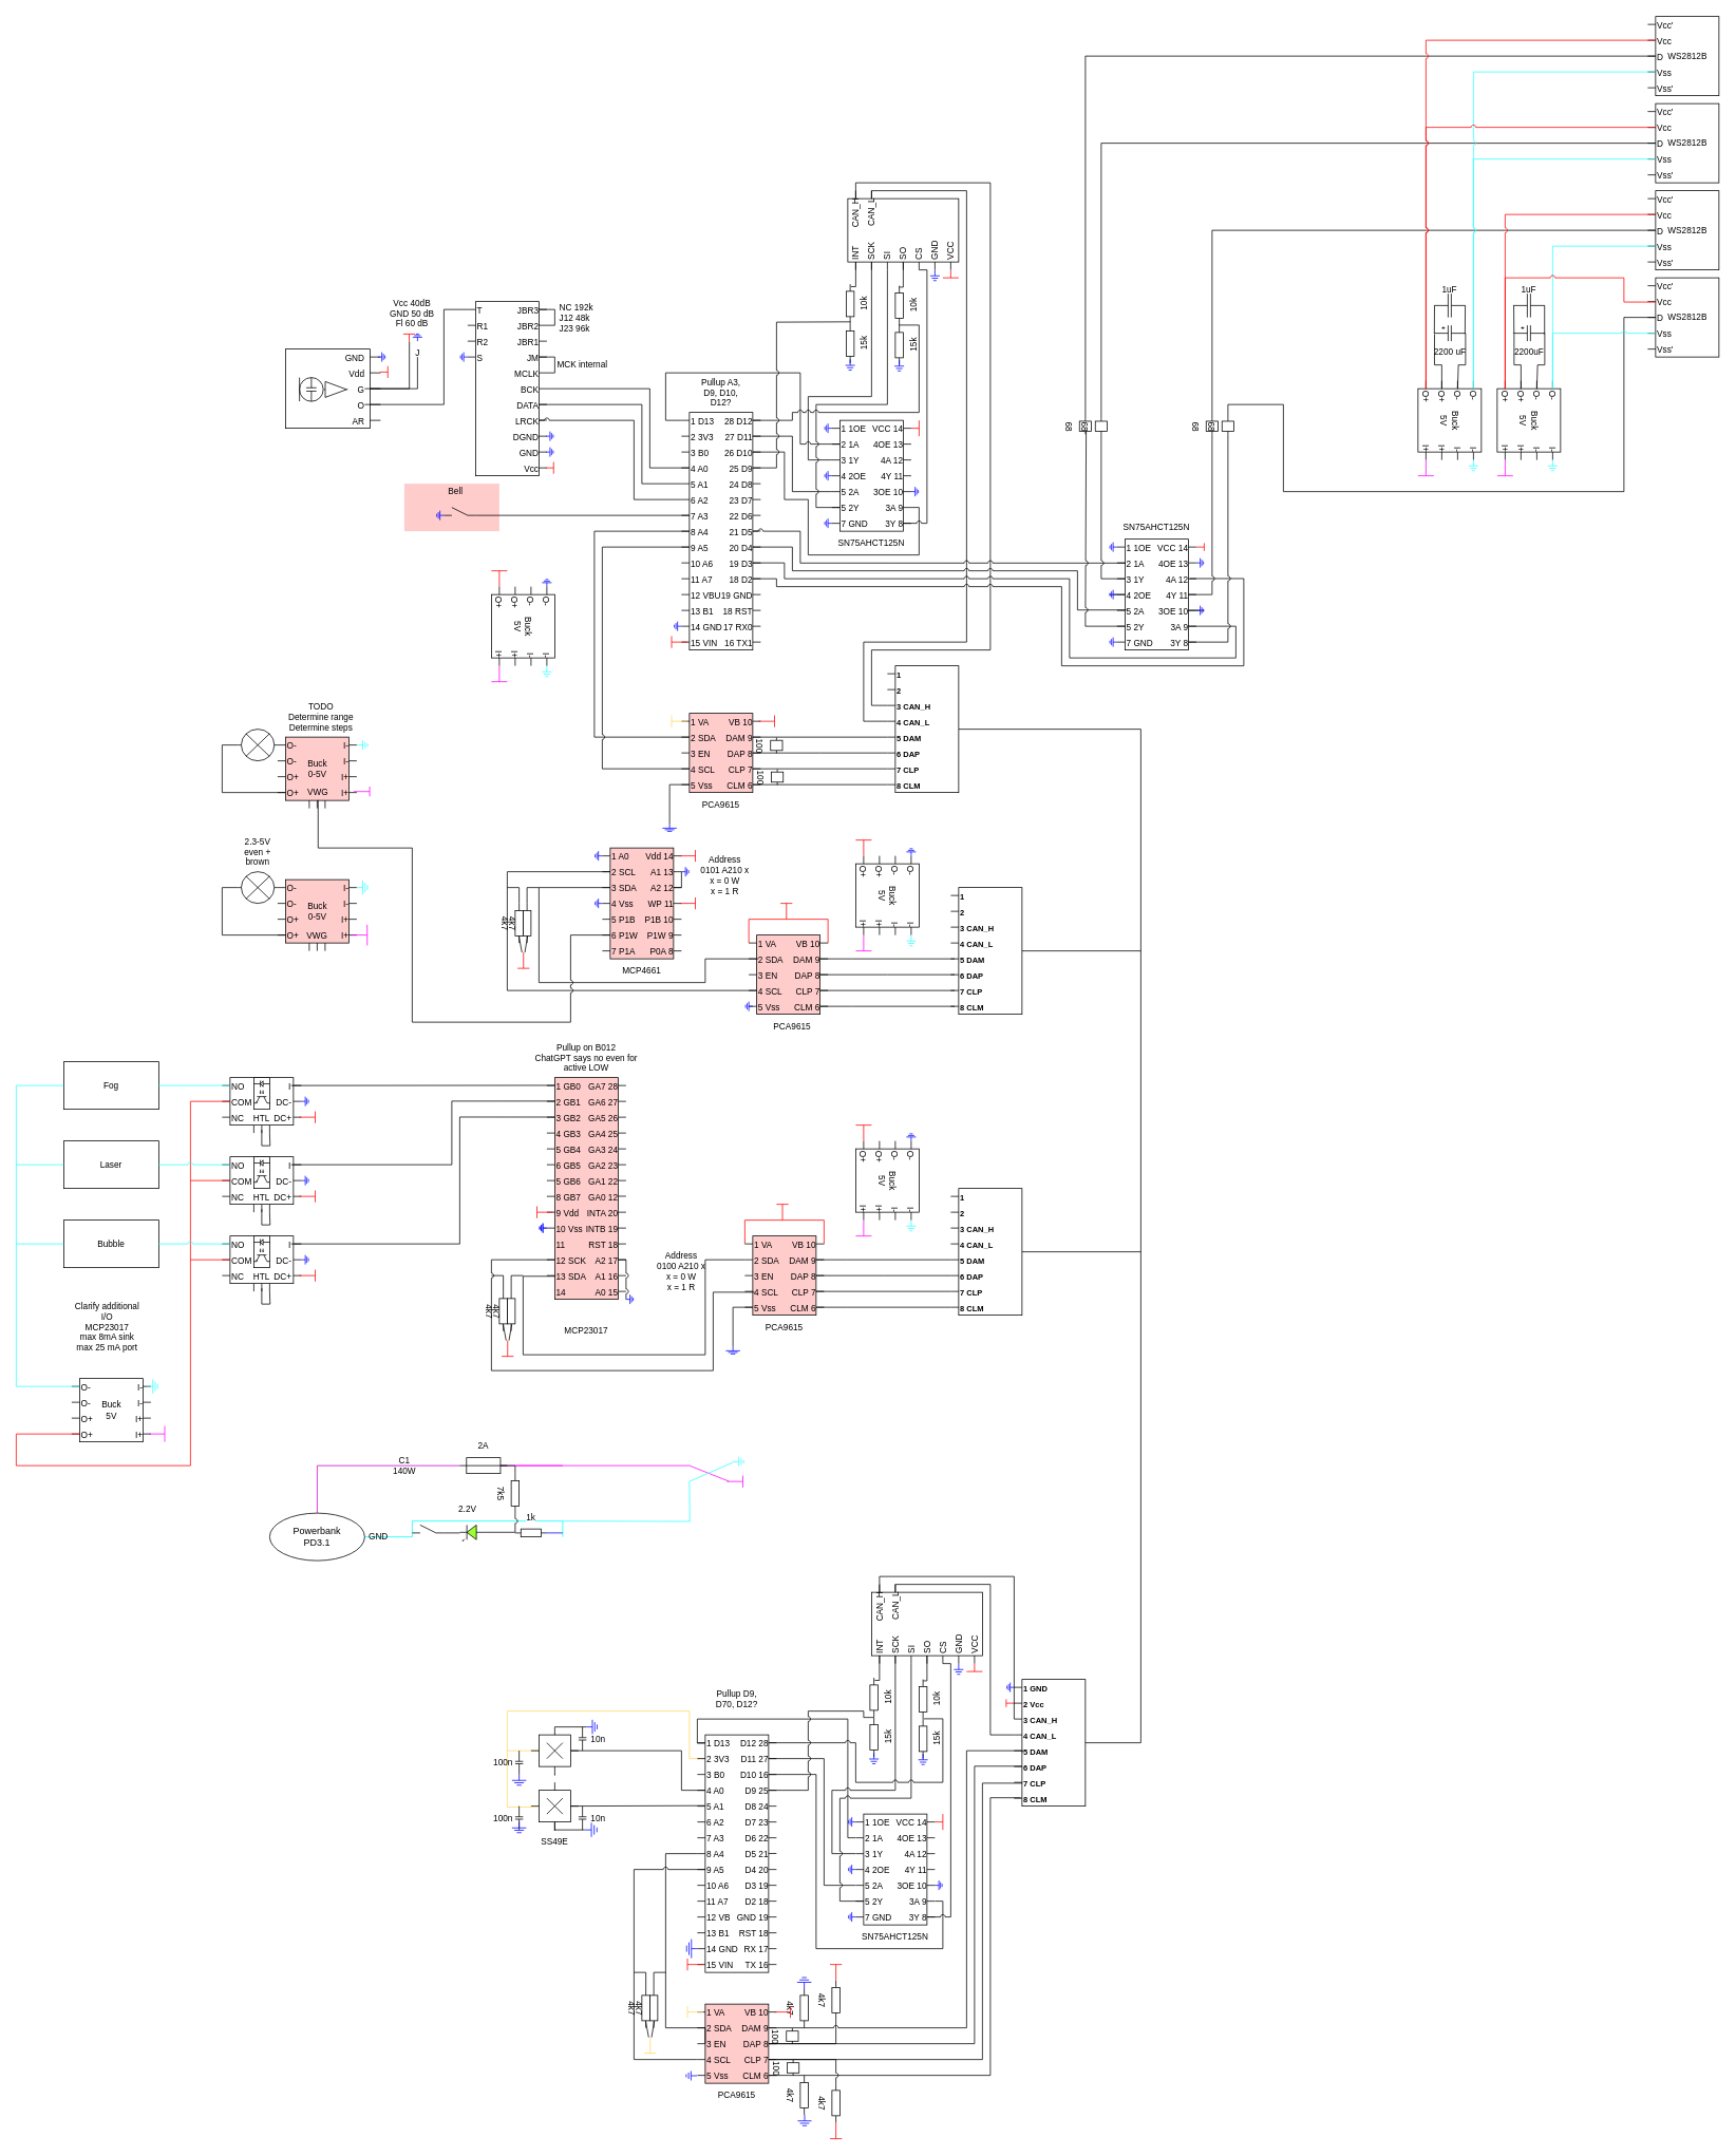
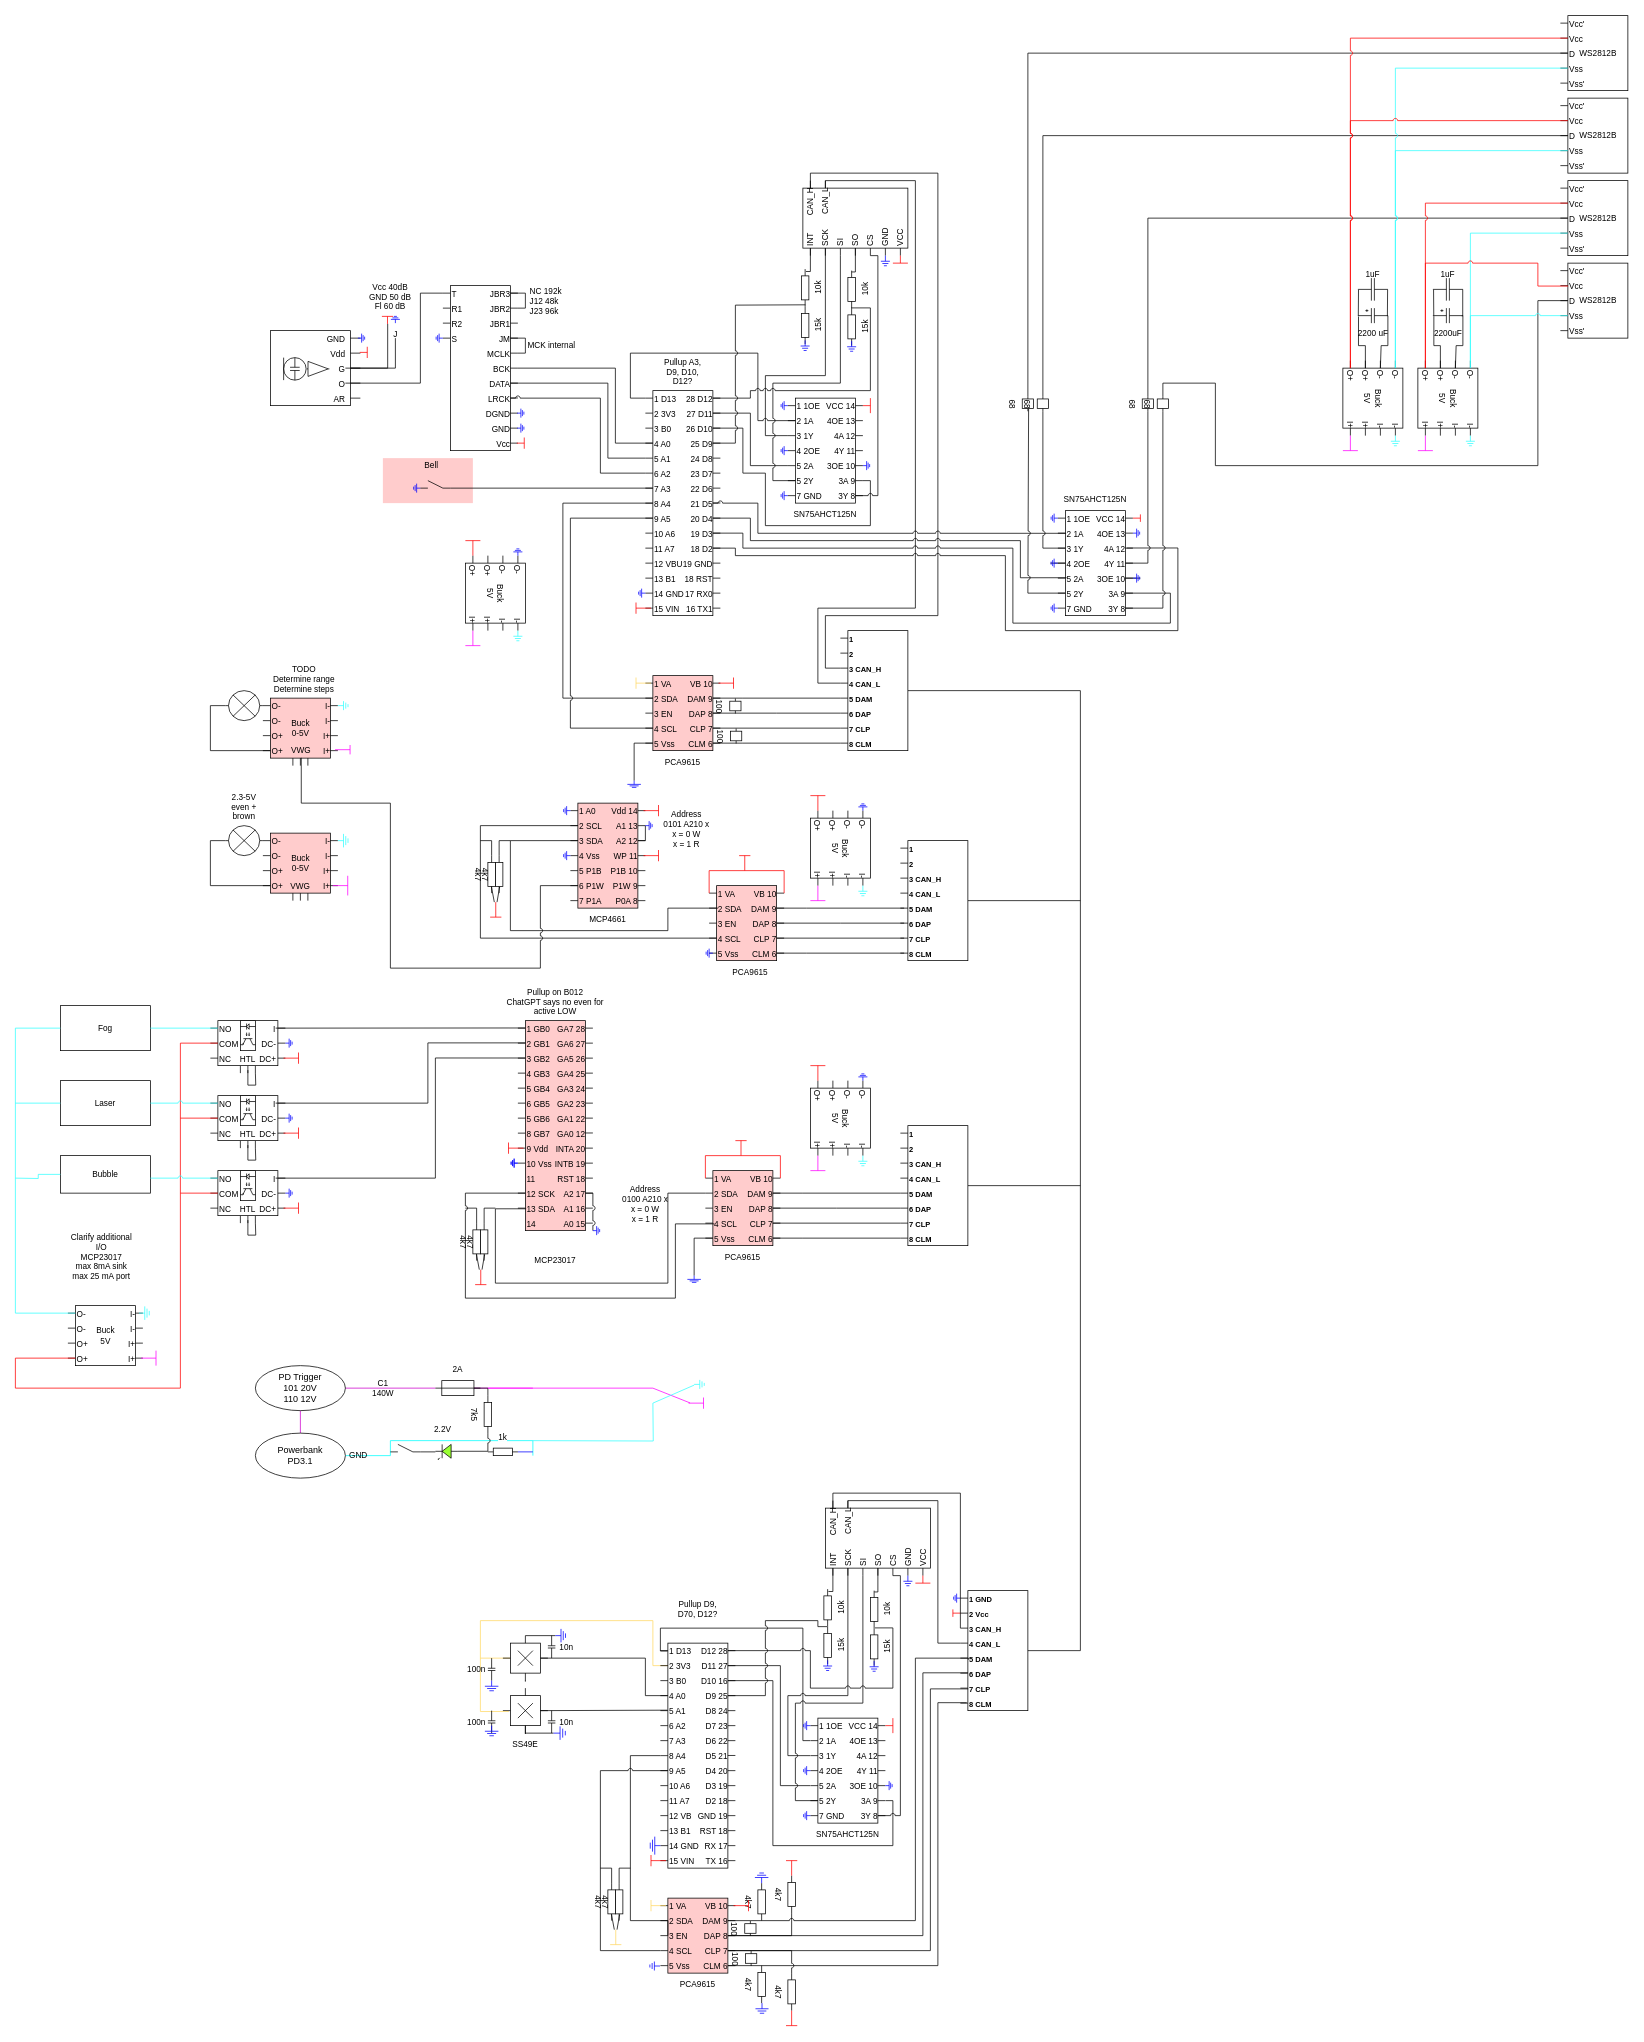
- <mxCell id="742" value="Bubble" style="rounded=0;whiteSpace=wrap;html=1;fontFamily=Helvetica;fontSize=11;fontColor=default;labelBackgroundColor=none;" parent="1" vertex="1"><mxGeometry x="80" y="1540" width="120" height="60" as="geometry" /></mxCell>
+ <mxCell id="742" value="Bubble" style="rounded=0;whiteSpace=wrap;html=1;fontFamily=Helvetica;fontSize=11;fontColor=default;labelBackgroundColor=none;" parent="1" vertex="1"><mxGeometry x="80" y="1540" width="120" height="50" as="geometry" /></mxCell>
+ <mxCell id="8" value="&lt;div&gt;PD Trigger&lt;/div&gt;&lt;div&gt;101 20V&lt;/div&gt;&lt;div&gt;110 12V&lt;/div&gt;" style="rounded=0;whiteSpace=wrap;html=1;shape=ellipse;perimeter=ellipsePerimeter;strokeColor=default;labelBackgroundColor=none;" parent="1" vertex="1"><mxGeometry x="340" y="1820" width="120" height="60" as="geometry" /></mxCell>
